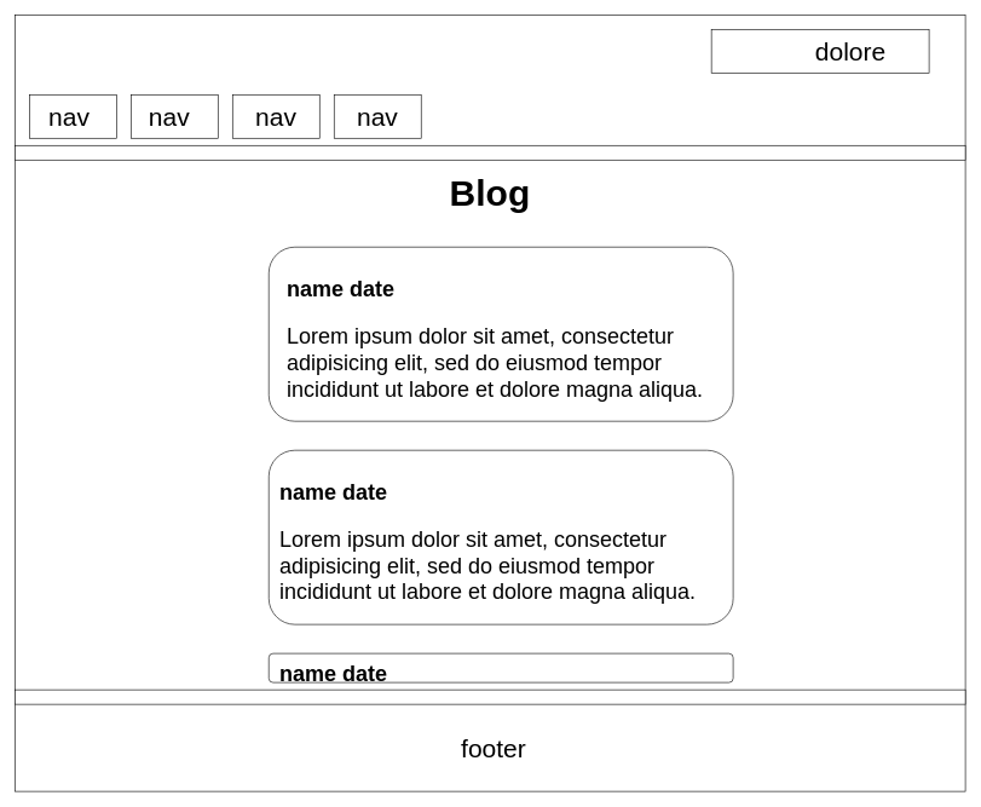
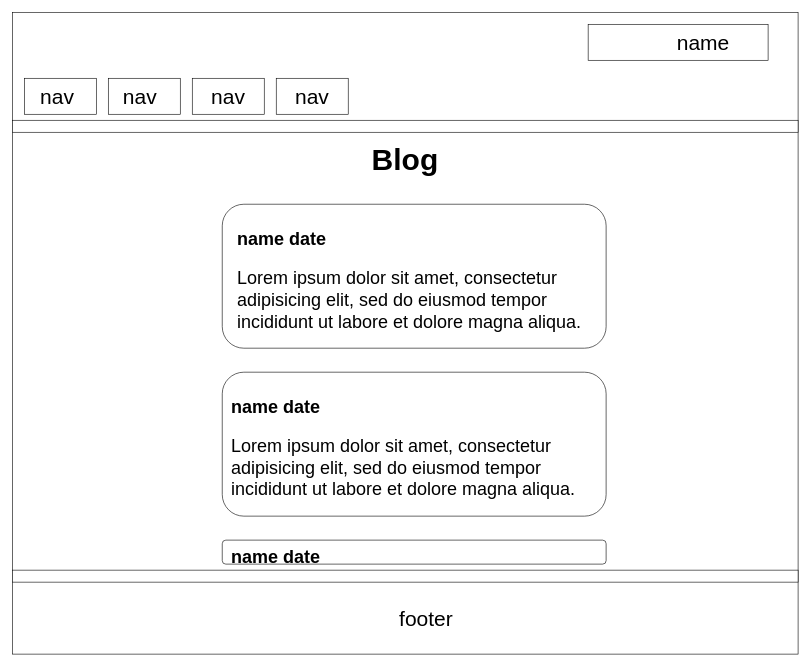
- <mxCell id="16" value="&lt;font style=&quot;font-size: 35px&quot;&gt;dolore&lt;/font&gt;" style="text;html=1;strokeColor=none;fillColor=none;align=center;verticalAlign=middle;whiteSpace=wrap;rounded=0;" parent="1" vertex="1"><mxGeometry x="1097" y="30" width="150" height="80" as="geometry" /></mxCell>
+ <mxCell id="16" value="&lt;font style=&quot;font-size: 35px&quot;&gt;name&lt;/font&gt;" style="text;html=1;strokeColor=none;fillColor=none;align=center;verticalAlign=middle;whiteSpace=wrap;rounded=0;" parent="1" vertex="1"><mxGeometry x="1097" y="30" width="150" height="80" as="geometry" /></mxCell>
- <mxCell id="18" value="&lt;font style=&quot;font-size: 35px&quot;&gt;footer&lt;br&gt;&lt;/font&gt;" style="text;html=1;strokeColor=none;fillColor=none;align=center;verticalAlign=middle;whiteSpace=wrap;rounded=0;" parent="1" vertex="1"><mxGeometry x="605" y="990" width="150" height="80" as="geometry" /></mxCell>
+ <mxCell id="18" value="&lt;font style=&quot;font-size: 35px&quot;&gt;footer&lt;br&gt;&lt;/font&gt;" style="text;html=1;strokeColor=none;fillColor=none;align=center;verticalAlign=middle;whiteSpace=wrap;rounded=0;" parent="1" vertex="1"><mxGeometry x="635" y="990" width="150" height="80" as="geometry" /></mxCell>
